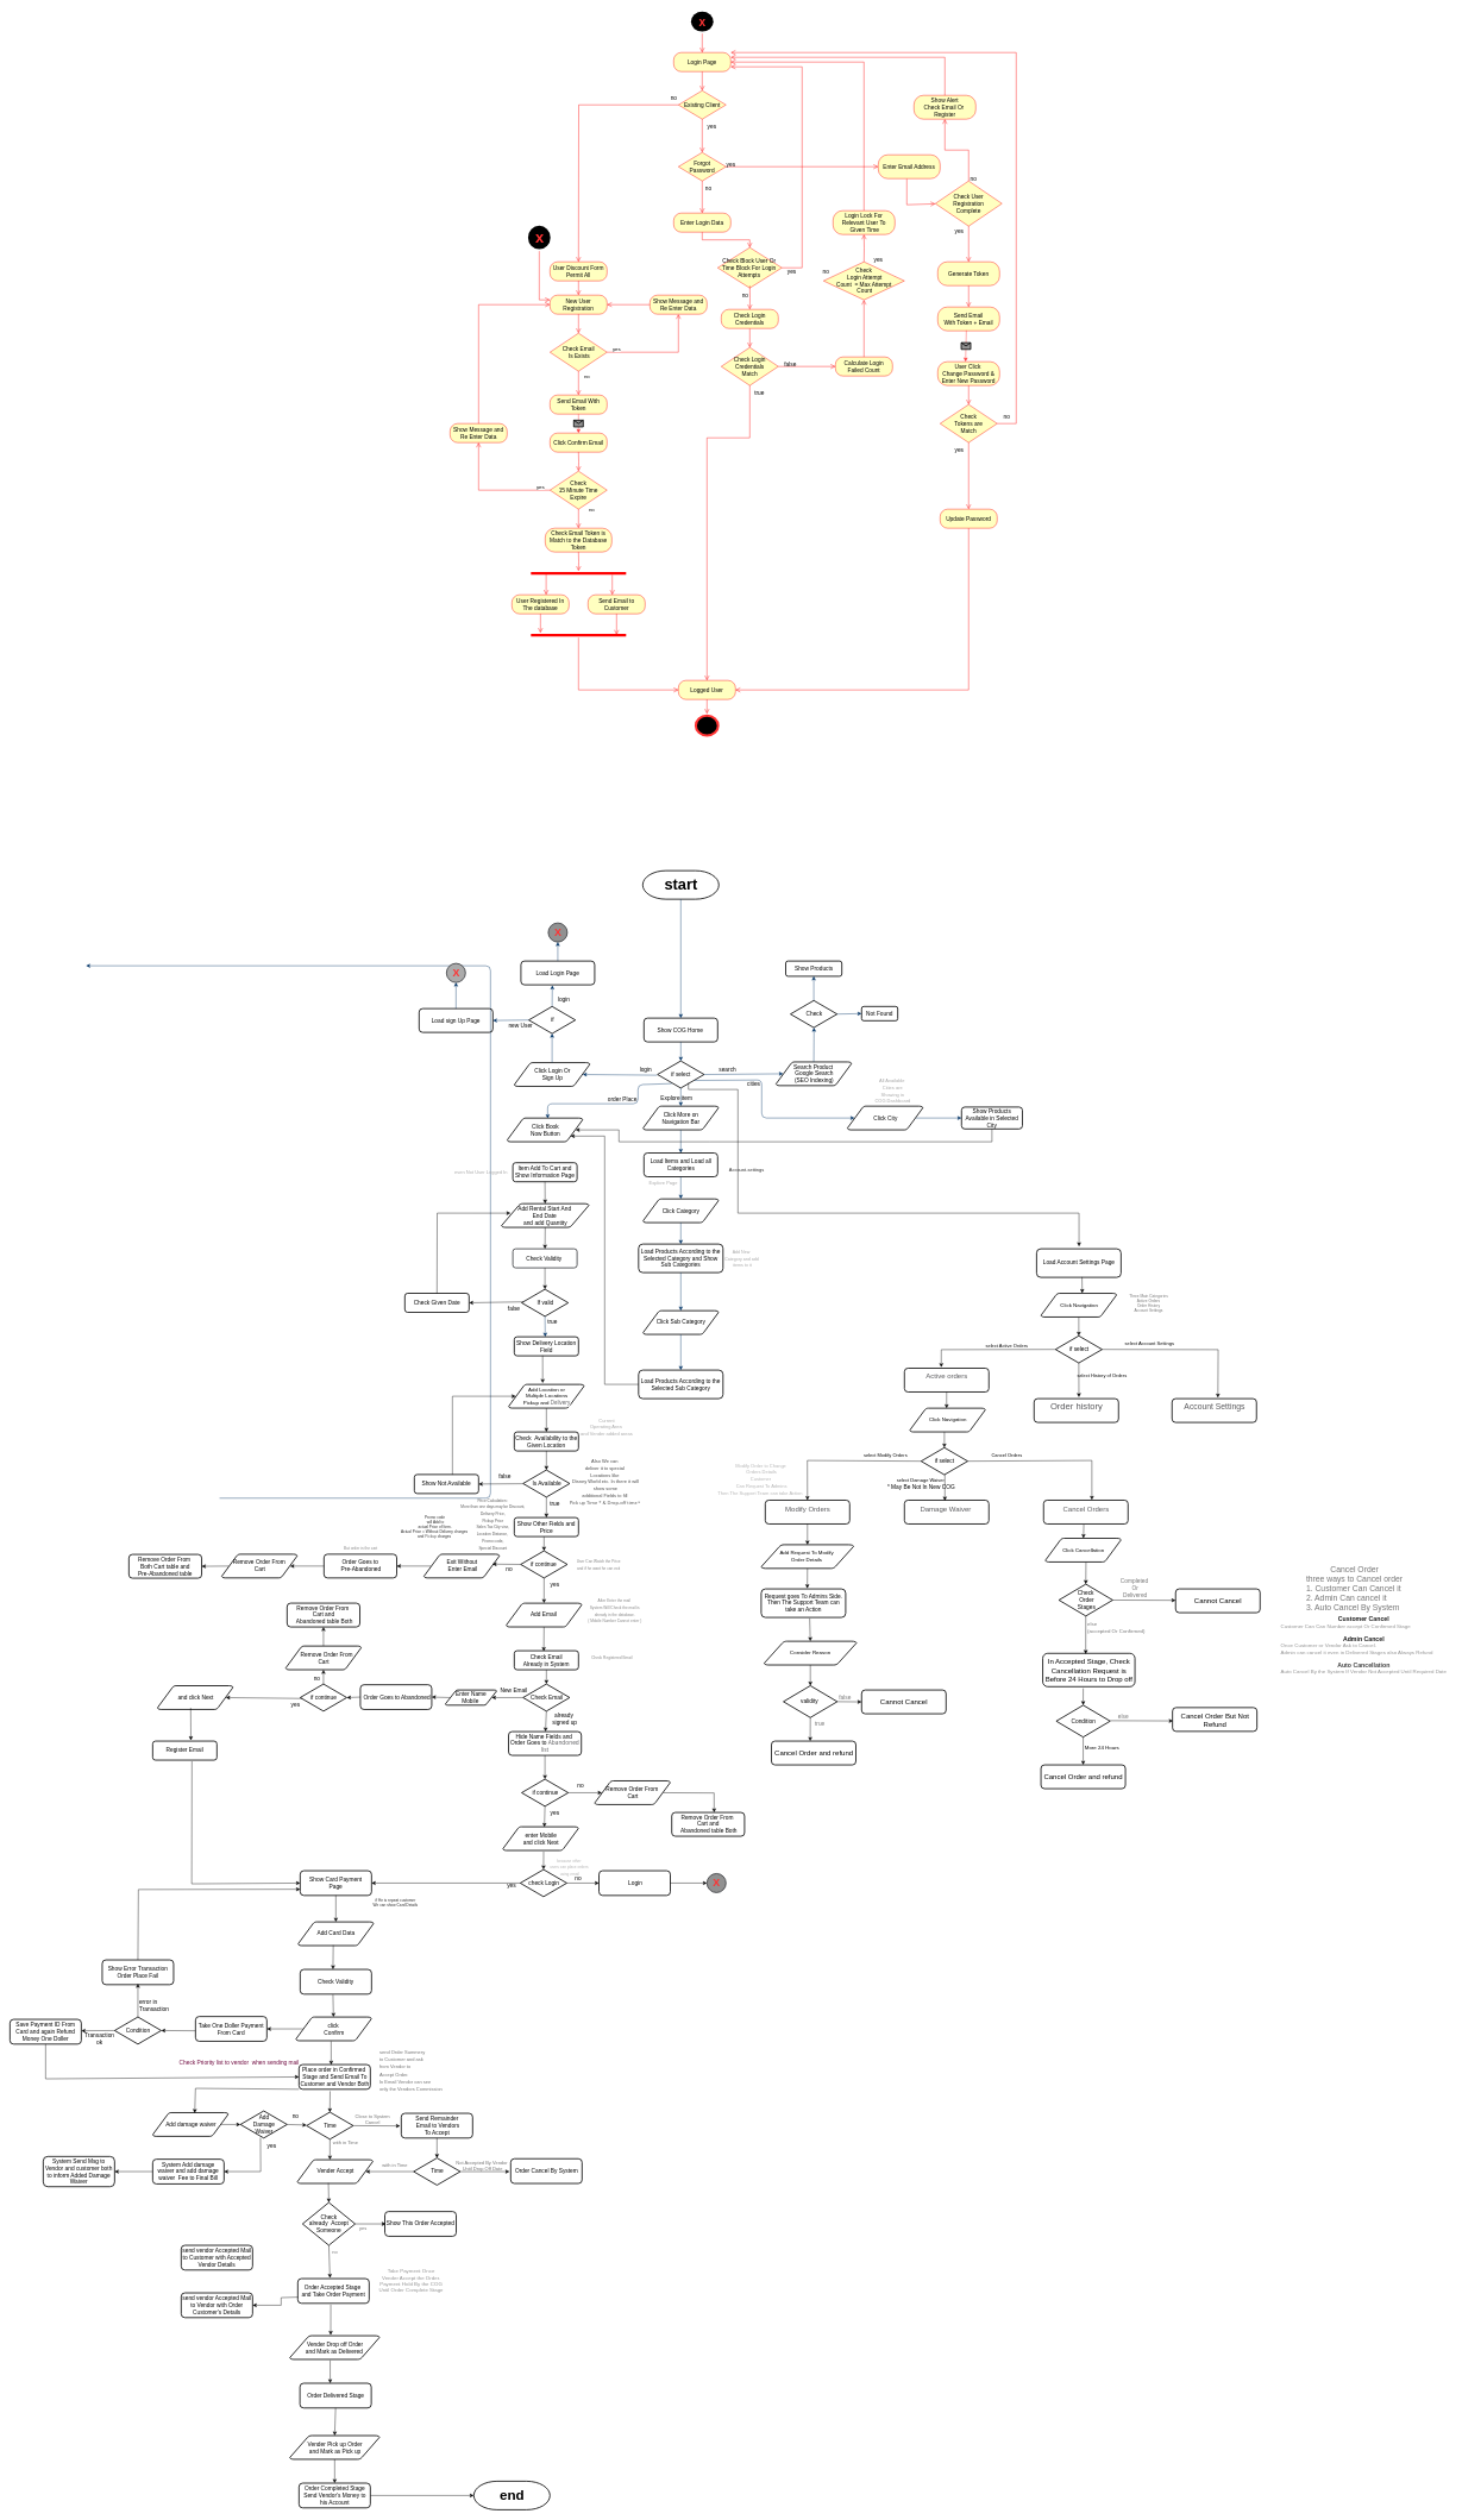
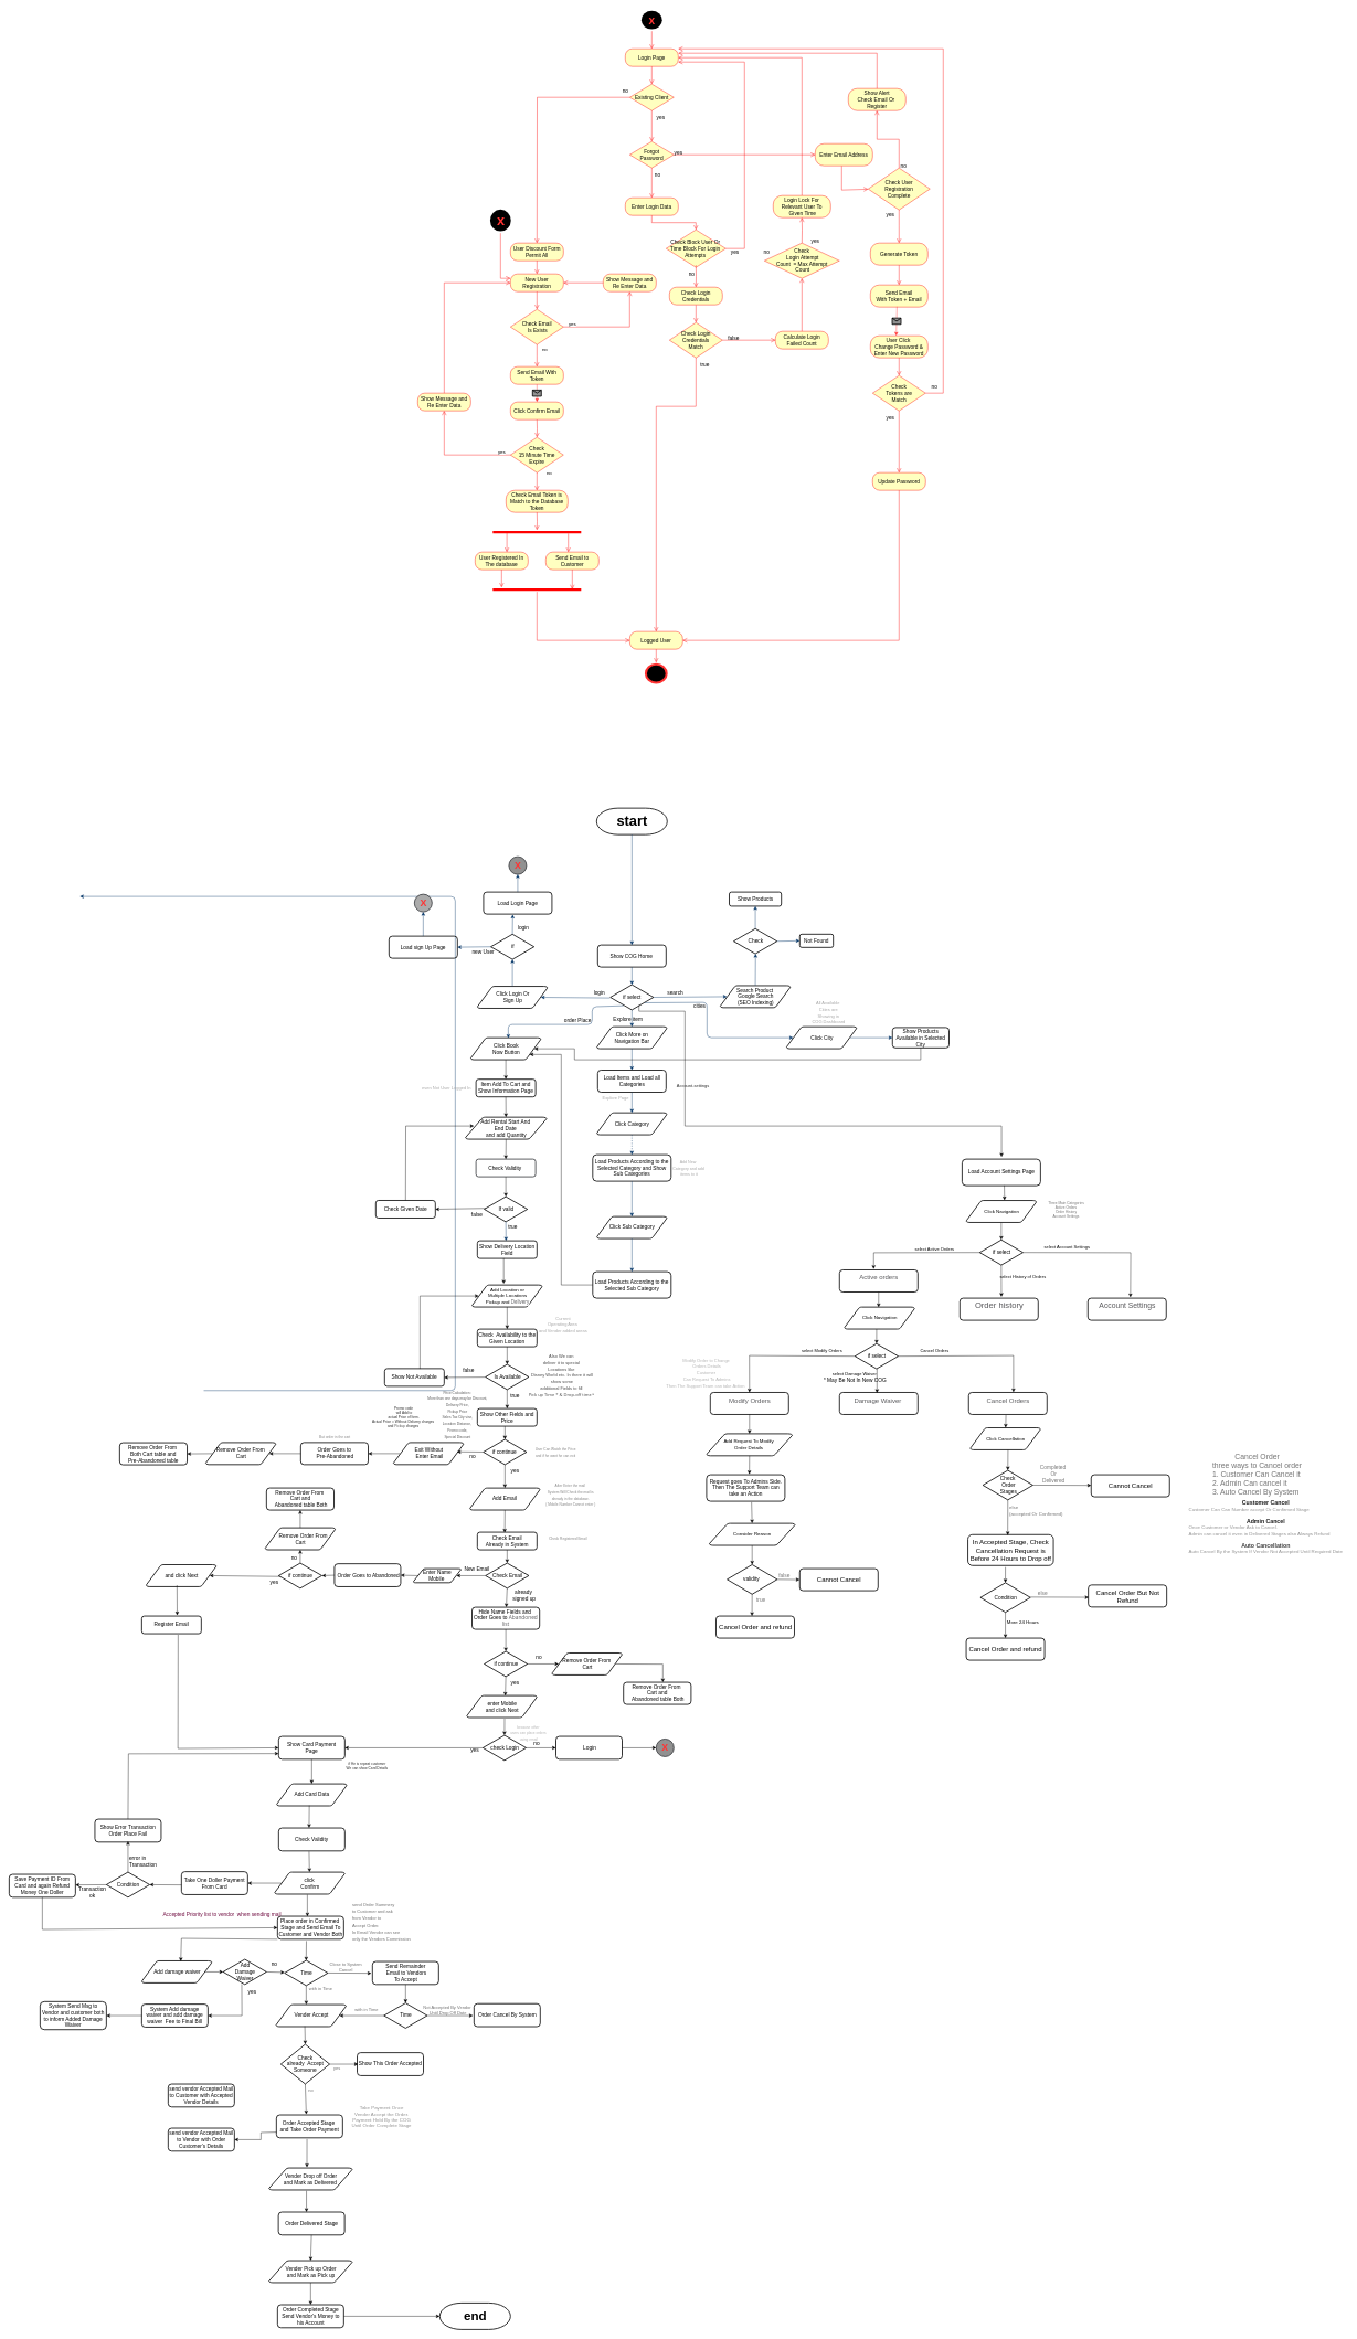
+ <mxCell id="183" value="" style="endArrow=classic;html=1;rounded=0;fontSize=12;fontColor=#858585;exitX=0.5;exitY=1;exitDx=0;exitDy=0;exitPerimeter=0;" edge="1" parent="1" source="137" target="139"><mxGeometry width="50" height="50" relative="1" as="geometry"><mxPoint x="1300" y="2630" as="sourcePoint" /><mxPoint x="1350" y="2580" as="targetPoint" /></mxGeometry></mxCell>
- <mxCell id="30" style="fontStyle=1;strokeColor=#003366;strokeWidth=1;html=1;exitX=0.5;exitY=1;exitDx=0;exitDy=0;exitPerimeter=0;" edge="1" parent="1" source="8" target="9"><mxGeometry relative="1" as="geometry"><mxPoint x="1440" y="2483.5" as="sourcePoint" /><mxPoint x="1440" y="2530" as="targetPoint" /></mxGeometry></mxCell>
+ <mxCell id="30" style="fontStyle=1;strokeColor=#003366;strokeWidth=1;html=1;exitX=0.5;exitY=1;exitDx=0;exitDy=0;exitPerimeter=0;dashed=1;" edge="1" parent="1" source="8" target="9"><mxGeometry relative="1" as="geometry"><mxPoint x="1440" y="2483.5" as="sourcePoint" /><mxPoint x="1440" y="2530" as="targetPoint" /></mxGeometry></mxCell>
- <mxCell id="373" value="&lt;font style=&quot;font-size: 12px;&quot; color=&quot;#6e083e&quot;&gt;&amp;nbsp;Check Priority list to vendor&amp;nbsp; when sending mail&lt;/font&gt;" style="text;html=1;align=center;verticalAlign=middle;resizable=0;points=[];autosize=1;strokeColor=none;fillColor=none;fontSize=29;fontFamily=Helvetica;fontColor=#6E6E6E;" vertex="1" parent="1"><mxGeometry x="359.5" y="4305" width="280" height="50" as="geometry" /></mxCell>
+ <mxCell id="373" value="&lt;font style=&quot;font-size: 12px;&quot; color=&quot;#6e083e&quot;&gt;&amp;nbsp;Accepted Priority list to vendor&amp;nbsp; when sending mail&lt;/font&gt;" style="text;html=1;align=center;verticalAlign=middle;resizable=0;points=[];autosize=1;strokeColor=none;fillColor=none;fontSize=29;fontFamily=Helvetica;fontColor=#6E6E6E;" vertex="1" parent="1"><mxGeometry x="359.5" y="4305" width="280" height="50" as="geometry" /></mxCell>
